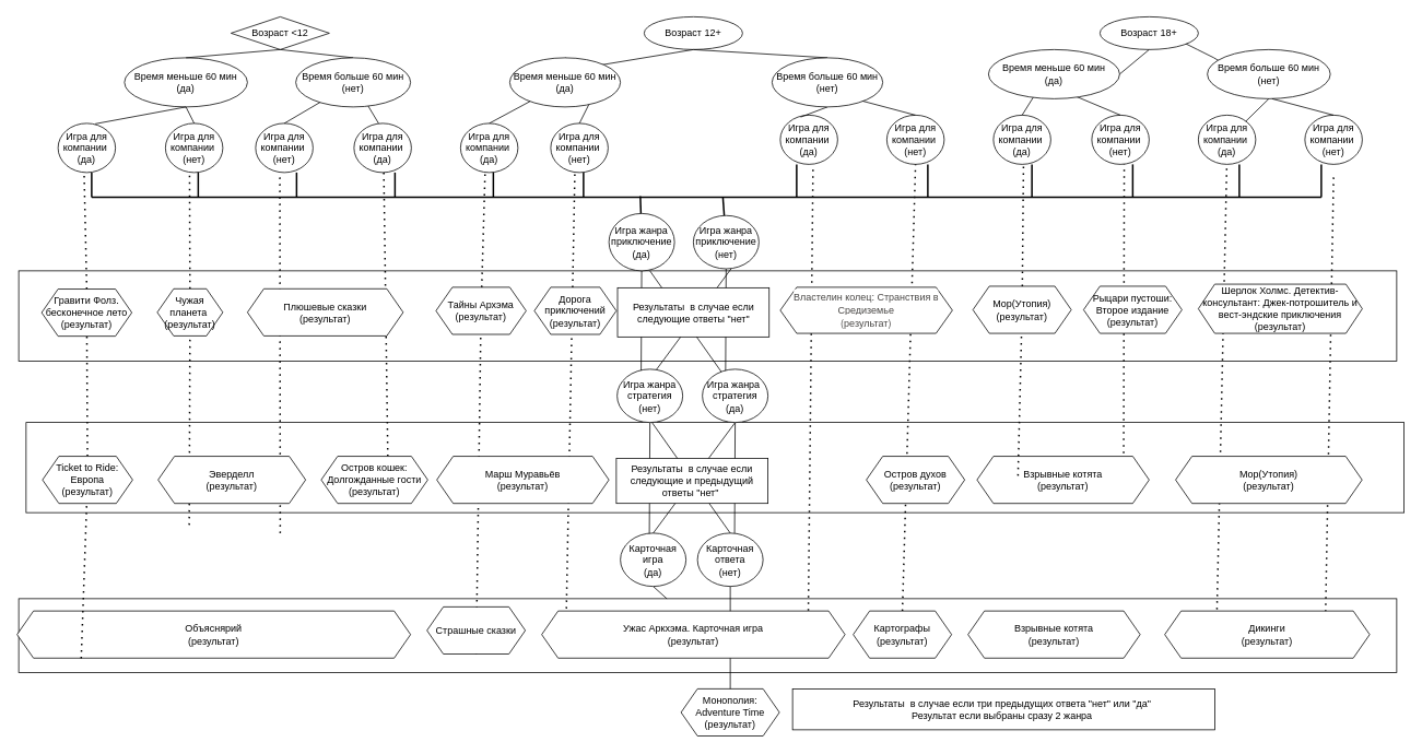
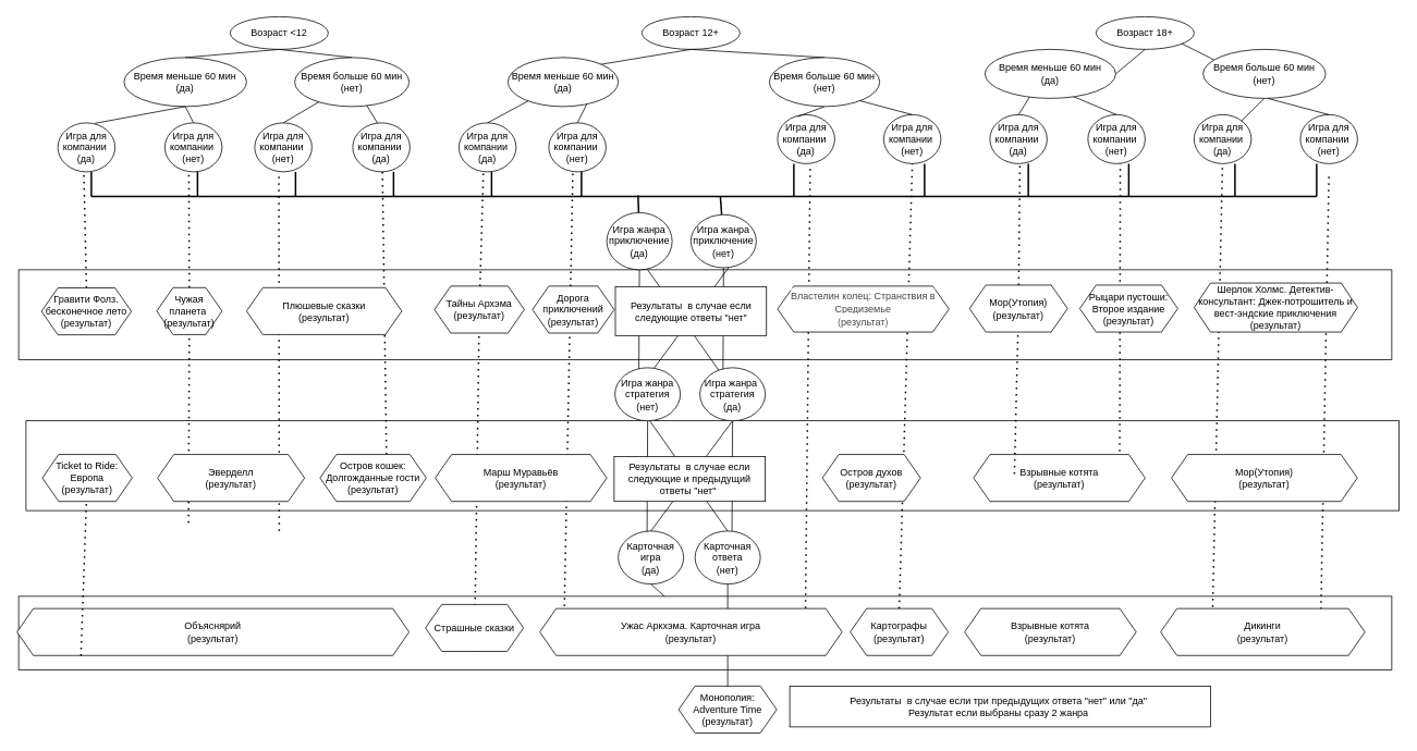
- <mxCell id="10" value="Возраст &amp;lt;12" style="rhombus;whiteSpace=wrap;html=1;strokeColor=#000000;" parent="1" vertex="1"><mxGeometry x="281" y="20" width="120" height="40" as="geometry" /></mxCell>
+ <mxCell id="10" value="Возраст &amp;lt;12" style="ellipse;whiteSpace=wrap;html=1;strokeColor=#000000;" parent="1" vertex="1"><mxGeometry x="281" y="20" width="120" height="40" as="geometry" /></mxCell>
- <mxCell id="94" value="" style="endArrow=none;dashed=1;html=1;dashPattern=1 3;strokeWidth=2;rounded=0;startArrow=none;strokeColor=#000000;" parent="1" source="97" target="93" edge="1"><mxGeometry width="50" height="50" relative="1" as="geometry"><mxPoint x="100.24" y="764.152" as="sourcePoint" /><mxPoint x="101.76" y="210" as="targetPoint" /><Array as="points" /></mxGeometry></mxCell>
- <mxCell id="64" value="Остров духов&lt;br&gt;(результат)" style="shape=hexagon;perimeter=hexagonPerimeter2;whiteSpace=wrap;html=1;fixedSize=1;fillColor=default;strokeColor=#000000;" parent="1" vertex="1"><mxGeometry x="1056" y="556.25" width="120" height="57.5" as="geometry" /></mxCell>
+ <mxCell id="64" value="Остров духов&lt;br&gt;(результат)" style="shape=hexagon;perimeter=hexagonPerimeter2;whiteSpace=wrap;html=1;fixedSize=1;fillColor=default;strokeColor=#000000;" parent="1" vertex="1"><mxGeometry x="1006" y="556.25" width="120" height="57.5" as="geometry" /></mxCell>
